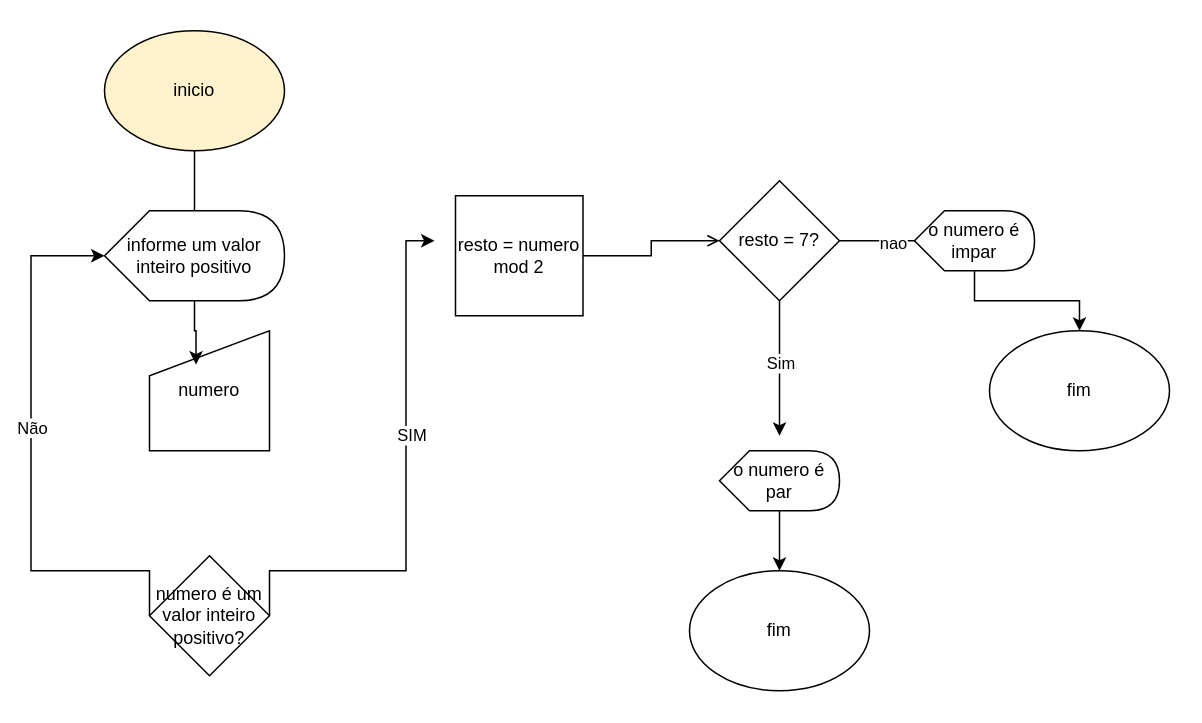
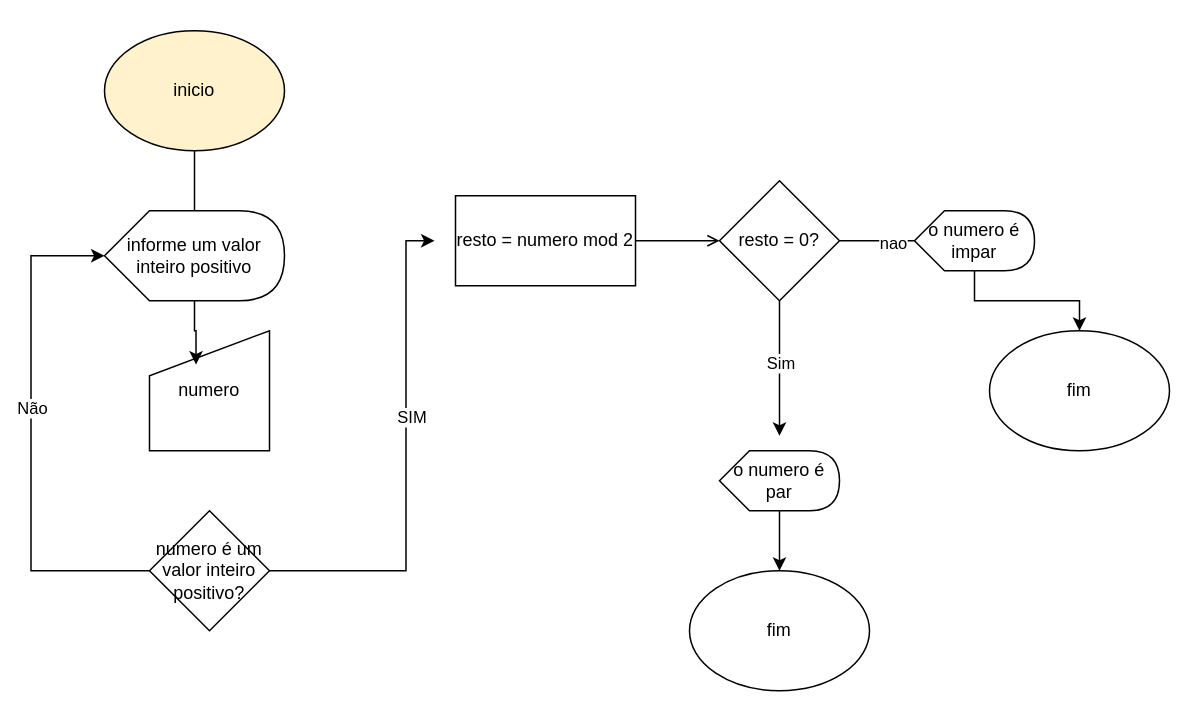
- <mxCell id="18" value="resto = 7?" style="rhombus;whiteSpace=wrap;html=1;" parent="1" vertex="1"><mxGeometry x="479" y="120" width="80" height="80" as="geometry" /></mxCell>
+ <mxCell id="18" value="resto = 0?" style="rhombus;whiteSpace=wrap;html=1;" parent="1" vertex="1"><mxGeometry x="479" y="120" width="80" height="80" as="geometry" /></mxCell>
- <mxCell id="13" value="resto = numero mod 2" style="rounded=0;whiteSpace=wrap;html=1;" parent="1" vertex="1"><mxGeometry x="303" y="130" width="85" height="80" as="geometry" /></mxCell>
+ <mxCell id="13" value="resto = numero mod 2" style="rounded=0;whiteSpace=wrap;html=1;" parent="1" vertex="1"><mxGeometry x="303" y="130" width="120" height="60" as="geometry" /></mxCell>
- <mxCell id="9" value="numero é um valor inteiro positivo?" style="rhombus;whiteSpace=wrap;html=1;" parent="1" vertex="1"><mxGeometry x="99" y="370" width="80" height="80" as="geometry" /></mxCell>
+ <mxCell id="9" value="numero é um valor inteiro positivo?" style="rhombus;whiteSpace=wrap;html=1;" parent="1" vertex="1"><mxGeometry x="99" y="340" width="80" height="80" as="geometry" /></mxCell>
